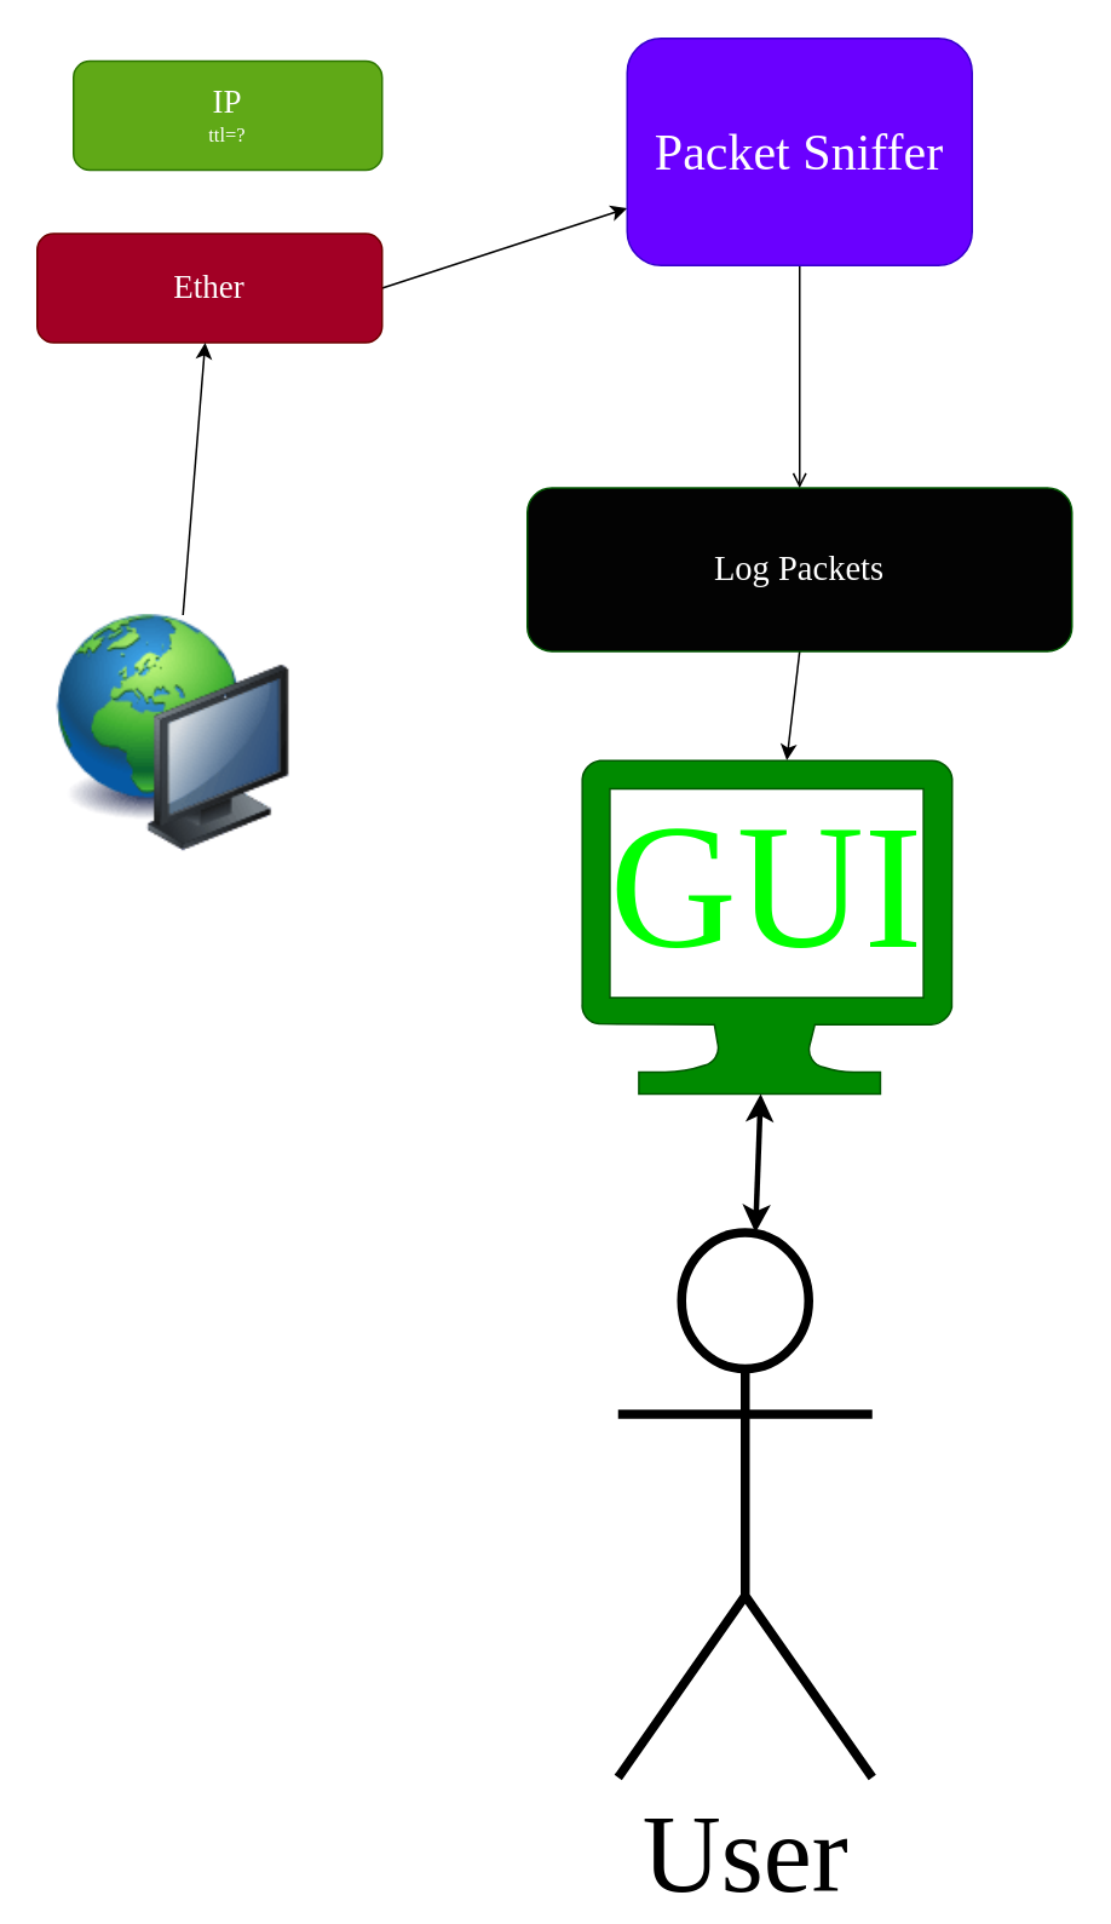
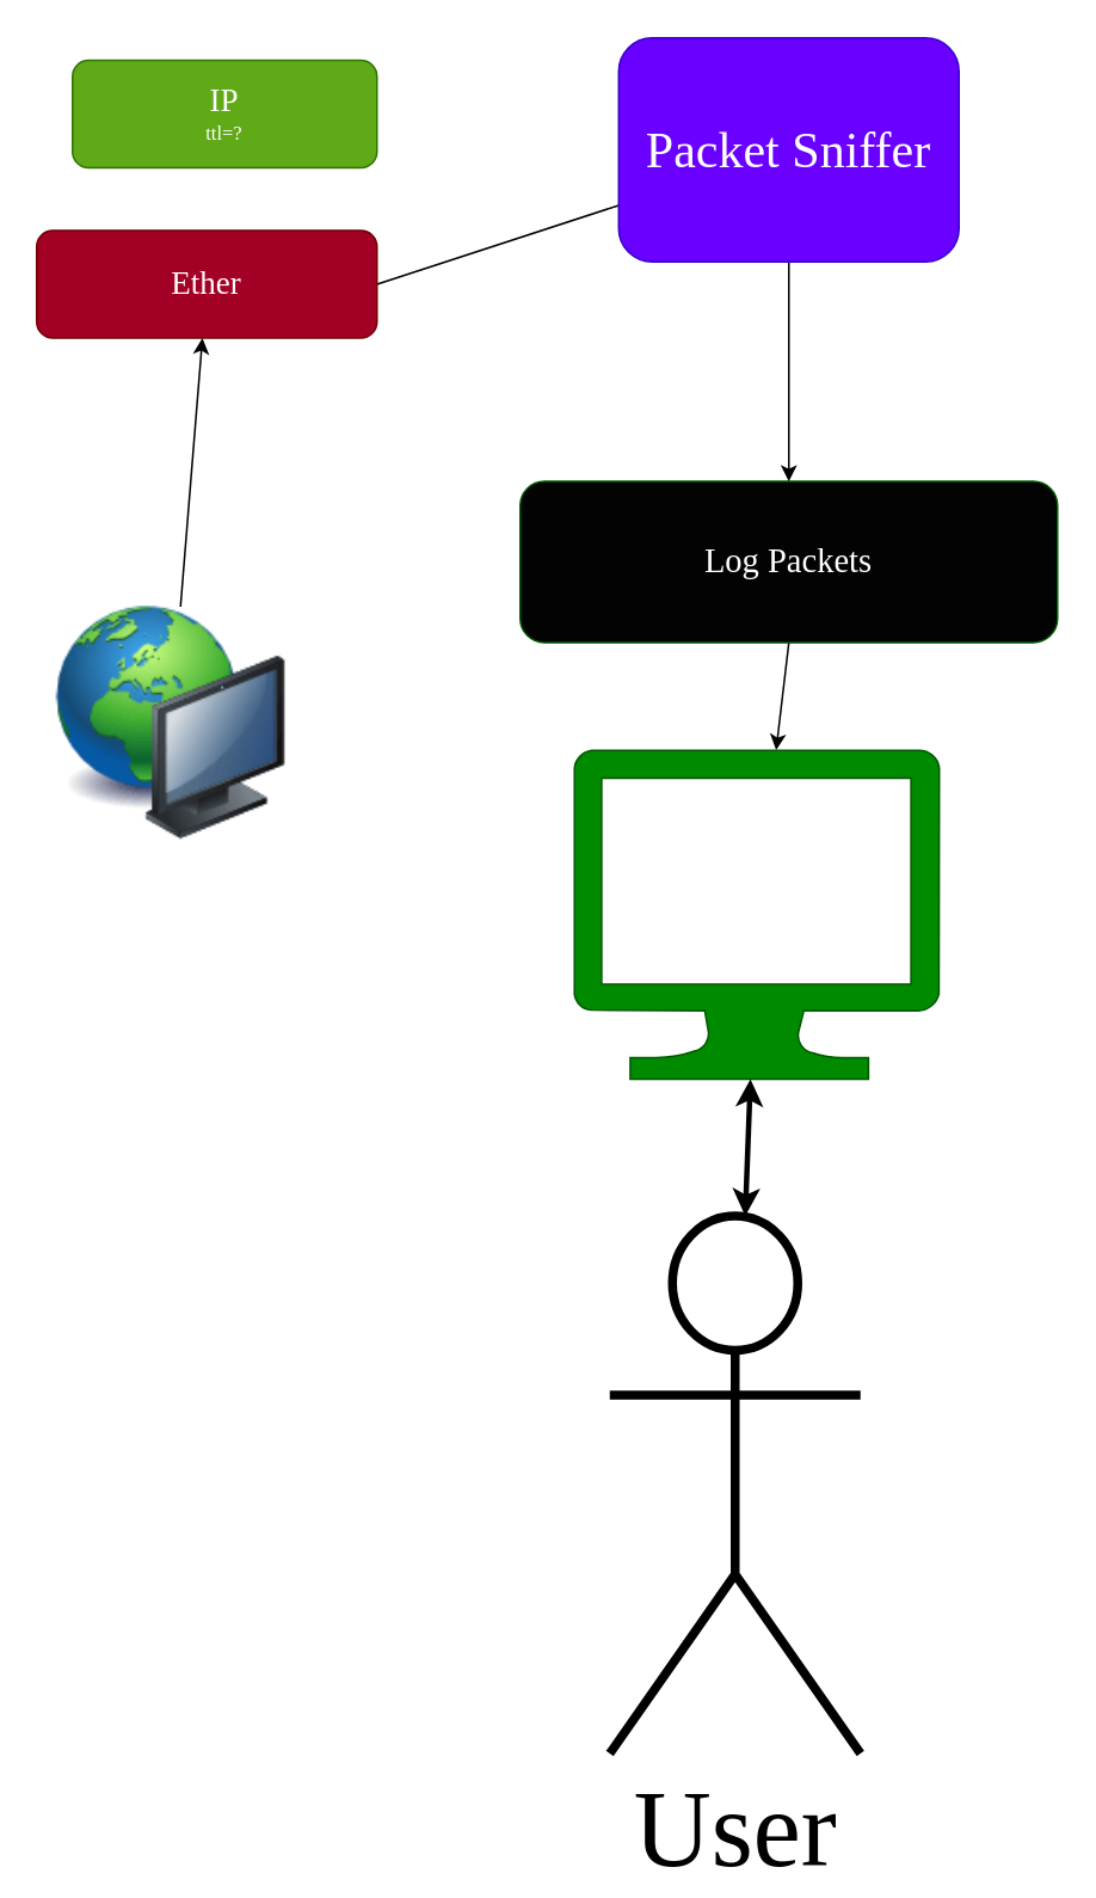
- <mxCell id="3" style="edgeStyle=none;html=1;exitX=1;exitY=0.5;exitDx=0;exitDy=0;" parent="1" source="4" target="10" edge="1"><mxGeometry relative="1" as="geometry"><mxPoint x="330" y="98" as="targetPoint" /></mxGeometry></mxCell>
+ <mxCell id="3" style="edgeStyle=none;html=1;exitX=1;exitY=0.5;exitDx=0;exitDy=0;endArrow=none;" parent="1" source="4" target="10" edge="1"><mxGeometry relative="1" as="geometry"><mxPoint x="330" y="98" as="targetPoint" /></mxGeometry></mxCell>
- <mxCell id="9" style="edgeStyle=none;html=1;exitX=0.5;exitY=1;exitDx=0;exitDy=0;fontFamily=Consolas;fontSize=28;endArrow=open;" parent="1" source="10" target="7" edge="1"><mxGeometry relative="1" as="geometry" /></mxCell>
+ <mxCell id="9" style="edgeStyle=none;html=1;exitX=0.5;exitY=1;exitDx=0;exitDy=0;fontFamily=Consolas;fontSize=28;" parent="1" source="10" target="7" edge="1"><mxGeometry relative="1" as="geometry" /></mxCell>
- <mxCell id="13" value="&lt;font face=&quot;Consolas&quot; color=&quot;#00ff00&quot; style=&quot;font-size: 97px;&quot;&gt;GUI&lt;/font&gt;" style="text;html=1;strokeColor=none;fillColor=none;align=center;verticalAlign=middle;whiteSpace=wrap;rounded=0;fontSize=97;" vertex="1" parent="1"><mxGeometry x="332" y="428" width="180" height="120" as="geometry" /></mxCell>
